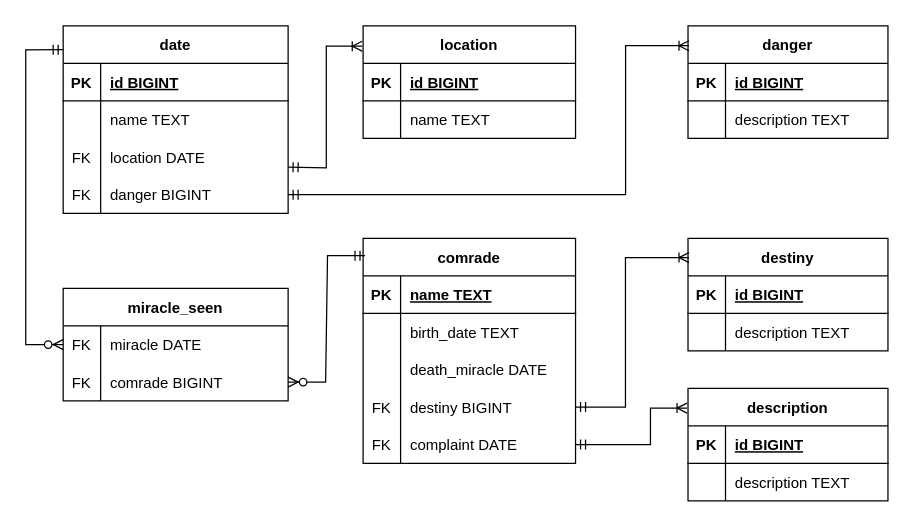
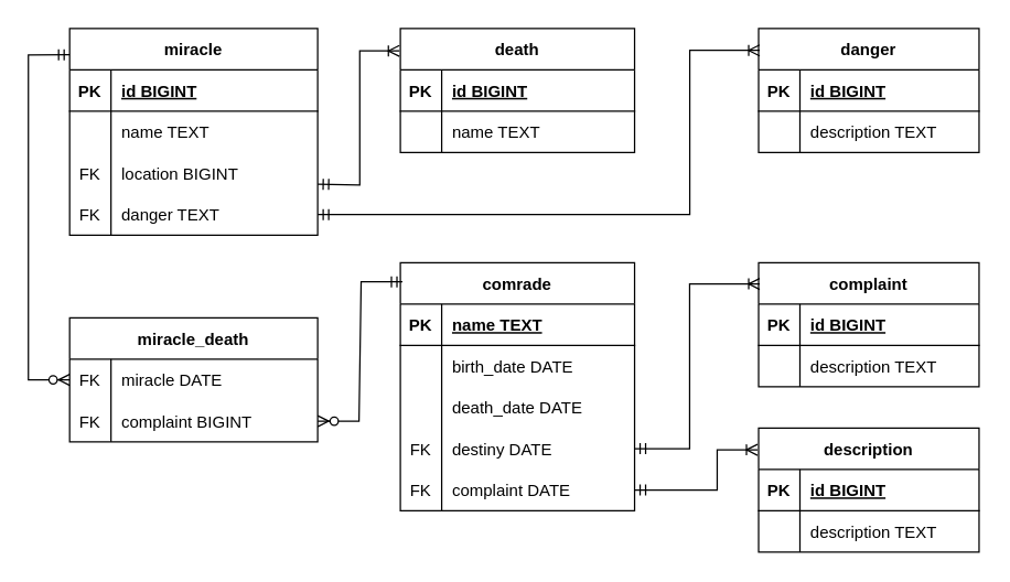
- <mxCell id="16" value="date" style="shape=table;startSize=30;container=1;collapsible=1;childLayout=tableLayout;fixedRows=1;rowLines=0;fontStyle=1;align=center;resizeLast=1;" parent="1" vertex="1"><mxGeometry x="50.06" y="20" width="180" height="150" as="geometry" /></mxCell>
+ <mxCell id="16" value="miracle" style="shape=table;startSize=30;container=1;collapsible=1;childLayout=tableLayout;fixedRows=1;rowLines=0;fontStyle=1;align=center;resizeLast=1;" parent="1" vertex="1"><mxGeometry x="50.06" y="20" width="180" height="150" as="geometry" /></mxCell>
- <mxCell id="9" value="location" style="shape=table;startSize=30;container=1;collapsible=1;childLayout=tableLayout;fixedRows=1;rowLines=0;fontStyle=1;align=center;resizeLast=1;" parent="1" vertex="1"><mxGeometry x="290.06" y="20" width="170" height="90" as="geometry" /></mxCell>
+ <mxCell id="9" value="death" style="shape=table;startSize=30;container=1;collapsible=1;childLayout=tableLayout;fixedRows=1;rowLines=0;fontStyle=1;align=center;resizeLast=1;" parent="1" vertex="1"><mxGeometry x="290.06" y="20" width="170" height="90" as="geometry" /></mxCell>
- <mxCell id="25" value="location DATE " style="shape=partialRectangle;overflow=hidden;connectable=0;fillColor=none;align=left;strokeColor=inherit;top=0;left=0;bottom=0;right=0;spacingLeft=6;" parent="23" vertex="1"><mxGeometry x="30" width="150" height="30" as="geometry"><mxRectangle width="150" height="30" as="alternateBounds" /></mxGeometry></mxCell>
+ <mxCell id="25" value="location BIGINT " style="shape=partialRectangle;overflow=hidden;connectable=0;fillColor=none;align=left;strokeColor=inherit;top=0;left=0;bottom=0;right=0;spacingLeft=6;" parent="23" vertex="1"><mxGeometry x="30" width="150" height="30" as="geometry"><mxRectangle width="150" height="30" as="alternateBounds" /></mxGeometry></mxCell>
- <mxCell id="28" value="danger BIGINT " style="shape=partialRectangle;overflow=hidden;connectable=0;fillColor=none;align=left;strokeColor=inherit;top=0;left=0;bottom=0;right=0;spacingLeft=6;" parent="26" vertex="1"><mxGeometry x="30" width="150" height="30" as="geometry"><mxRectangle width="150" height="30" as="alternateBounds" /></mxGeometry></mxCell>
+ <mxCell id="28" value="danger TEXT " style="shape=partialRectangle;overflow=hidden;connectable=0;fillColor=none;align=left;strokeColor=inherit;top=0;left=0;bottom=0;right=0;spacingLeft=6;" parent="26" vertex="1"><mxGeometry x="30" width="150" height="30" as="geometry"><mxRectangle width="150" height="30" as="alternateBounds" /></mxGeometry></mxCell>
- <mxCell id="29" value="destiny" style="shape=table;startSize=30;container=1;collapsible=1;childLayout=tableLayout;fixedRows=1;rowLines=0;fontStyle=1;align=center;resizeLast=1;" parent="1" vertex="1"><mxGeometry x="550.06" y="190" width="160" height="90" as="geometry" /></mxCell>
+ <mxCell id="29" value="complaint" style="shape=table;startSize=30;container=1;collapsible=1;childLayout=tableLayout;fixedRows=1;rowLines=0;fontStyle=1;align=center;resizeLast=1;" parent="1" vertex="1"><mxGeometry x="550.06" y="190" width="160" height="90" as="geometry" /></mxCell>
- <mxCell id="59" value="miracle_seen" style="shape=table;startSize=30;container=1;collapsible=1;childLayout=tableLayout;fixedRows=1;rowLines=0;fontStyle=1;align=center;resizeLast=1;" parent="1" vertex="1"><mxGeometry x="50.06" y="230" width="180" height="90" as="geometry" /></mxCell>
+ <mxCell id="59" value="miracle_death" style="shape=table;startSize=30;container=1;collapsible=1;childLayout=tableLayout;fixedRows=1;rowLines=0;fontStyle=1;align=center;resizeLast=1;" parent="1" vertex="1"><mxGeometry x="50.06" y="230" width="180" height="90" as="geometry" /></mxCell>
- <mxCell id="49" value="birth_date TEXT" style="shape=partialRectangle;overflow=hidden;connectable=0;fillColor=none;align=left;strokeColor=inherit;top=0;left=0;bottom=0;right=0;spacingLeft=6;" parent="47" vertex="1"><mxGeometry x="30" width="140" height="30" as="geometry"><mxRectangle width="140" height="30" as="alternateBounds" /></mxGeometry></mxCell>
+ <mxCell id="49" value="birth_date DATE" style="shape=partialRectangle;overflow=hidden;connectable=0;fillColor=none;align=left;strokeColor=inherit;top=0;left=0;bottom=0;right=0;spacingLeft=6;" parent="47" vertex="1"><mxGeometry x="30" width="140" height="30" as="geometry"><mxRectangle width="140" height="30" as="alternateBounds" /></mxGeometry></mxCell>
- <mxCell id="52" value="death_miracle DATE" style="shape=partialRectangle;overflow=hidden;connectable=0;fillColor=none;align=left;strokeColor=inherit;top=0;left=0;bottom=0;right=0;spacingLeft=6;" parent="50" vertex="1"><mxGeometry x="30" width="140" height="30" as="geometry"><mxRectangle width="140" height="30" as="alternateBounds" /></mxGeometry></mxCell>
+ <mxCell id="52" value="death_date DATE" style="shape=partialRectangle;overflow=hidden;connectable=0;fillColor=none;align=left;strokeColor=inherit;top=0;left=0;bottom=0;right=0;spacingLeft=6;" parent="50" vertex="1"><mxGeometry x="30" width="140" height="30" as="geometry"><mxRectangle width="140" height="30" as="alternateBounds" /></mxGeometry></mxCell>
- <mxCell id="65" value="comrade BIGINT" style="shape=partialRectangle;overflow=hidden;connectable=0;fillColor=none;align=left;strokeColor=inherit;top=0;left=0;bottom=0;right=0;spacingLeft=6;" parent="63" vertex="1"><mxGeometry x="30" width="150" height="30" as="geometry"><mxRectangle width="150" height="30" as="alternateBounds" /></mxGeometry></mxCell>
+ <mxCell id="65" value="complaint BIGINT" style="shape=partialRectangle;overflow=hidden;connectable=0;fillColor=none;align=left;strokeColor=inherit;top=0;left=0;bottom=0;right=0;spacingLeft=6;" parent="63" vertex="1"><mxGeometry x="30" width="150" height="30" as="geometry"><mxRectangle width="150" height="30" as="alternateBounds" /></mxGeometry></mxCell>
- <mxCell id="55" value="destiny BIGINT" style="shape=partialRectangle;overflow=hidden;connectable=0;fillColor=none;align=left;strokeColor=inherit;top=0;left=0;bottom=0;right=0;spacingLeft=6;" parent="53" vertex="1"><mxGeometry x="30" width="140" height="30" as="geometry"><mxRectangle width="140" height="30" as="alternateBounds" /></mxGeometry></mxCell>
+ <mxCell id="55" value="destiny DATE" style="shape=partialRectangle;overflow=hidden;connectable=0;fillColor=none;align=left;strokeColor=inherit;top=0;left=0;bottom=0;right=0;spacingLeft=6;" parent="53" vertex="1"><mxGeometry x="30" width="140" height="30" as="geometry"><mxRectangle width="140" height="30" as="alternateBounds" /></mxGeometry></mxCell>
